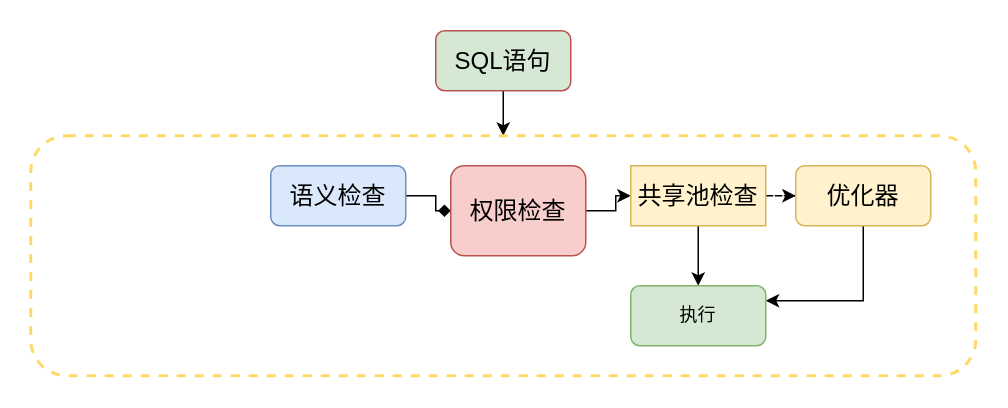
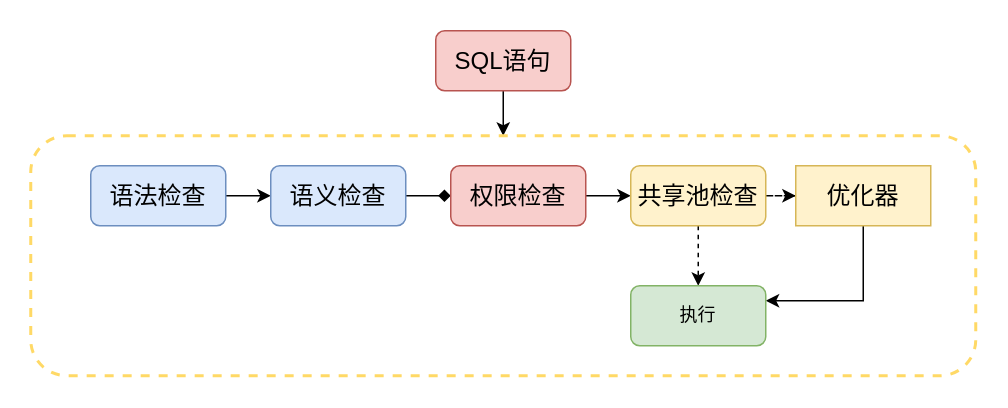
- <mxCell id="3" value="&lt;font style=&quot;font-size: 16px&quot;&gt;SQL语句&lt;/font&gt;" style="rounded=1;whiteSpace=wrap;html=1;fillColor=#d5e8d4;strokeColor=#b85450;" vertex="1" parent="1"><mxGeometry x="290" y="20" width="90" height="40" as="geometry" /></mxCell>
+ <mxCell id="3" value="&lt;font style=&quot;font-size: 16px&quot;&gt;SQL语句&lt;/font&gt;" style="rounded=1;whiteSpace=wrap;html=1;fillColor=#f8cecc;strokeColor=#b85450;" vertex="1" parent="1"><mxGeometry x="290" y="20" width="90" height="40" as="geometry" /></mxCell>
+ <mxCell id="5" value="&lt;font style=&quot;font-size: 16px&quot;&gt;语法检查&lt;/font&gt;" style="rounded=1;whiteSpace=wrap;html=1;fillColor=#dae8fc;strokeColor=#6c8ebf;" vertex="1" parent="1"><mxGeometry x="60" y="110" width="90" height="40" as="geometry" /></mxCell>
+ <mxCell id="4" value="" style="edgeStyle=orthogonalEdgeStyle;rounded=0;orthogonalLoop=1;jettySize=auto;html=1;" edge="1" parent="1" source="5" target="7"><mxGeometry relative="1" as="geometry" /></mxCell>
- <mxCell id="12" value="&lt;font style=&quot;font-size: 16px&quot;&gt;共享池检查&lt;/font&gt;" style="whiteSpace=wrap;html=1;fillColor=#fff2cc;strokeColor=#d6b656;rounded=0;" vertex="1" parent="1"><mxGeometry x="420" y="110" width="90" height="40" as="geometry" /></mxCell>
+ <mxCell id="12" value="&lt;font style=&quot;font-size: 16px&quot;&gt;共享池检查&lt;/font&gt;" style="rounded=1;whiteSpace=wrap;html=1;fillColor=#fff2cc;strokeColor=#d6b656;" vertex="1" parent="1"><mxGeometry x="420" y="110" width="90" height="40" as="geometry" /></mxCell>
- <mxCell id="14" value="&lt;font style=&quot;font-size: 16px&quot;&gt;优化器&lt;/font&gt;" style="rounded=1;whiteSpace=wrap;html=1;fillColor=#fff2cc;strokeColor=#d6b656;" vertex="1" parent="1"><mxGeometry x="530" y="110" width="90" height="40" as="geometry" /></mxCell>
+ <mxCell id="14" value="&lt;font style=&quot;font-size: 16px&quot;&gt;优化器&lt;/font&gt;" style="whiteSpace=wrap;html=1;fillColor=#fff2cc;strokeColor=#d6b656;rounded=0;" vertex="1" parent="1"><mxGeometry x="530" y="110" width="90" height="40" as="geometry" /></mxCell>
- <mxCell id="9" value="&lt;font style=&quot;font-size: 16px&quot;&gt;权限检查&lt;/font&gt;" style="rounded=1;whiteSpace=wrap;html=1;fillColor=#f8cecc;strokeColor=#b85450;" vertex="1" parent="1"><mxGeometry x="300" y="110" width="90" height="60" as="geometry" /></mxCell>
+ <mxCell id="9" value="&lt;font style=&quot;font-size: 16px&quot;&gt;权限检查&lt;/font&gt;" style="rounded=1;whiteSpace=wrap;html=1;fillColor=#f8cecc;strokeColor=#b85450;" vertex="1" parent="1"><mxGeometry x="300" y="110" width="90" height="40" as="geometry" /></mxCell>
- <mxCell id="11" value="" style="edgeStyle=orthogonalEdgeStyle;rounded=0;orthogonalLoop=1;jettySize=auto;html=1;" edge="1" parent="1" source="12" target="15"><mxGeometry relative="1" as="geometry" /></mxCell>
+ <mxCell id="11" value="" style="edgeStyle=orthogonalEdgeStyle;rounded=0;orthogonalLoop=1;jettySize=auto;html=1;dashed=1;" edge="1" parent="1" source="12" target="15"><mxGeometry relative="1" as="geometry" /></mxCell>
